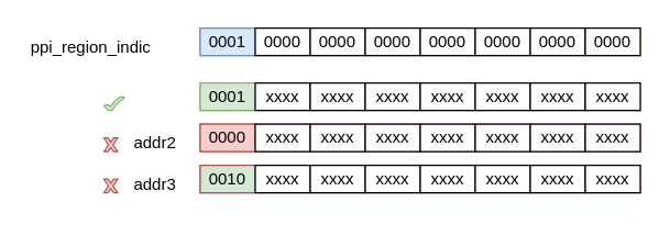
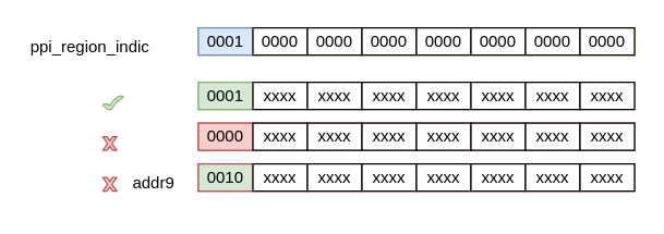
- <mxCell id="31" value="addr2" style="text;whiteSpace=wrap;html=1;" vertex="1" parent="21"><mxGeometry width="50" height="30" as="geometry" /></mxCell>
- <mxCell id="42" value="addr3" style="text;whiteSpace=wrap;html=1;" vertex="1" parent="32"><mxGeometry width="50" height="30" as="geometry" /></mxCell>
+ <mxCell id="42" value="addr9" style="text;whiteSpace=wrap;html=1;" vertex="1" parent="32"><mxGeometry width="50" height="30" as="geometry" /></mxCell>
